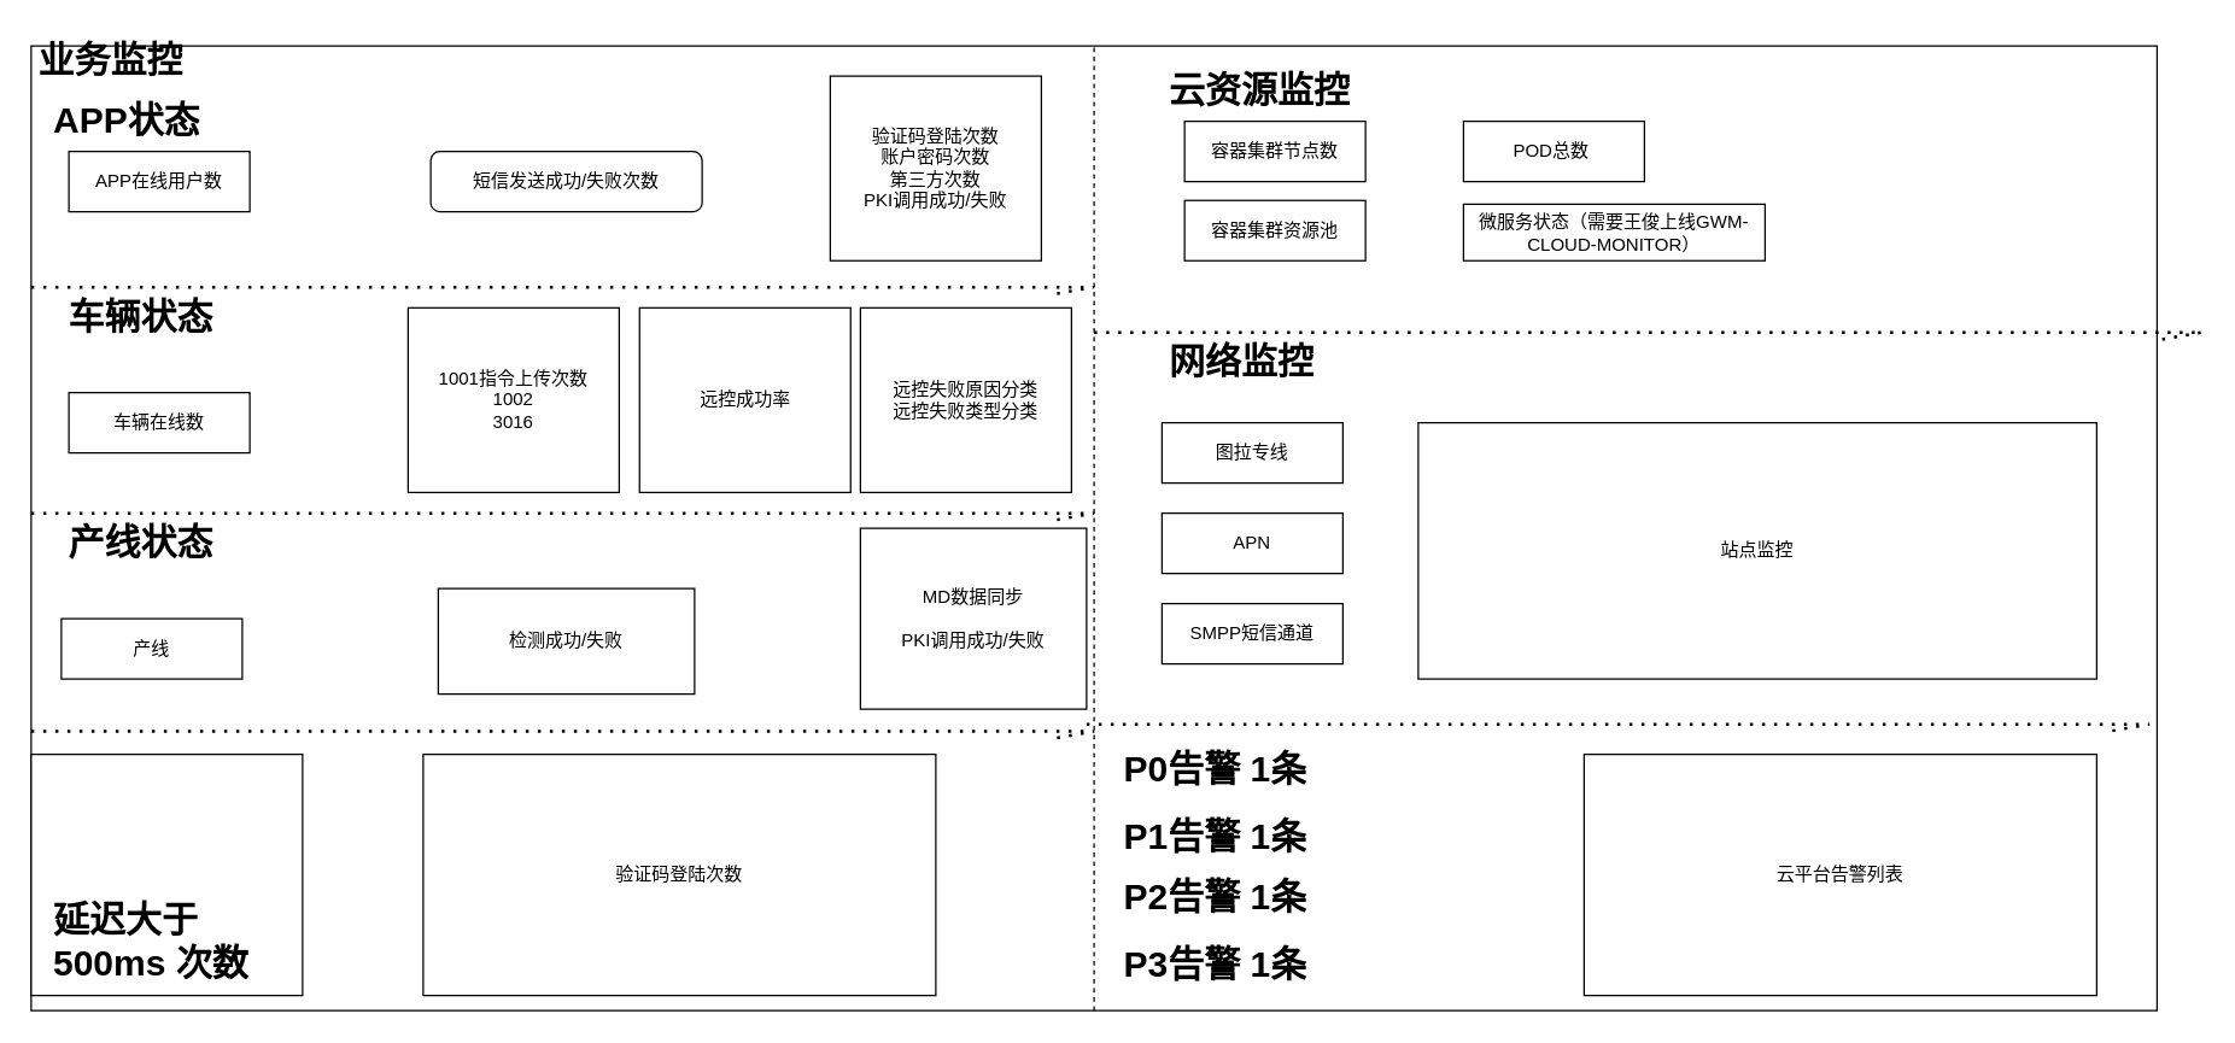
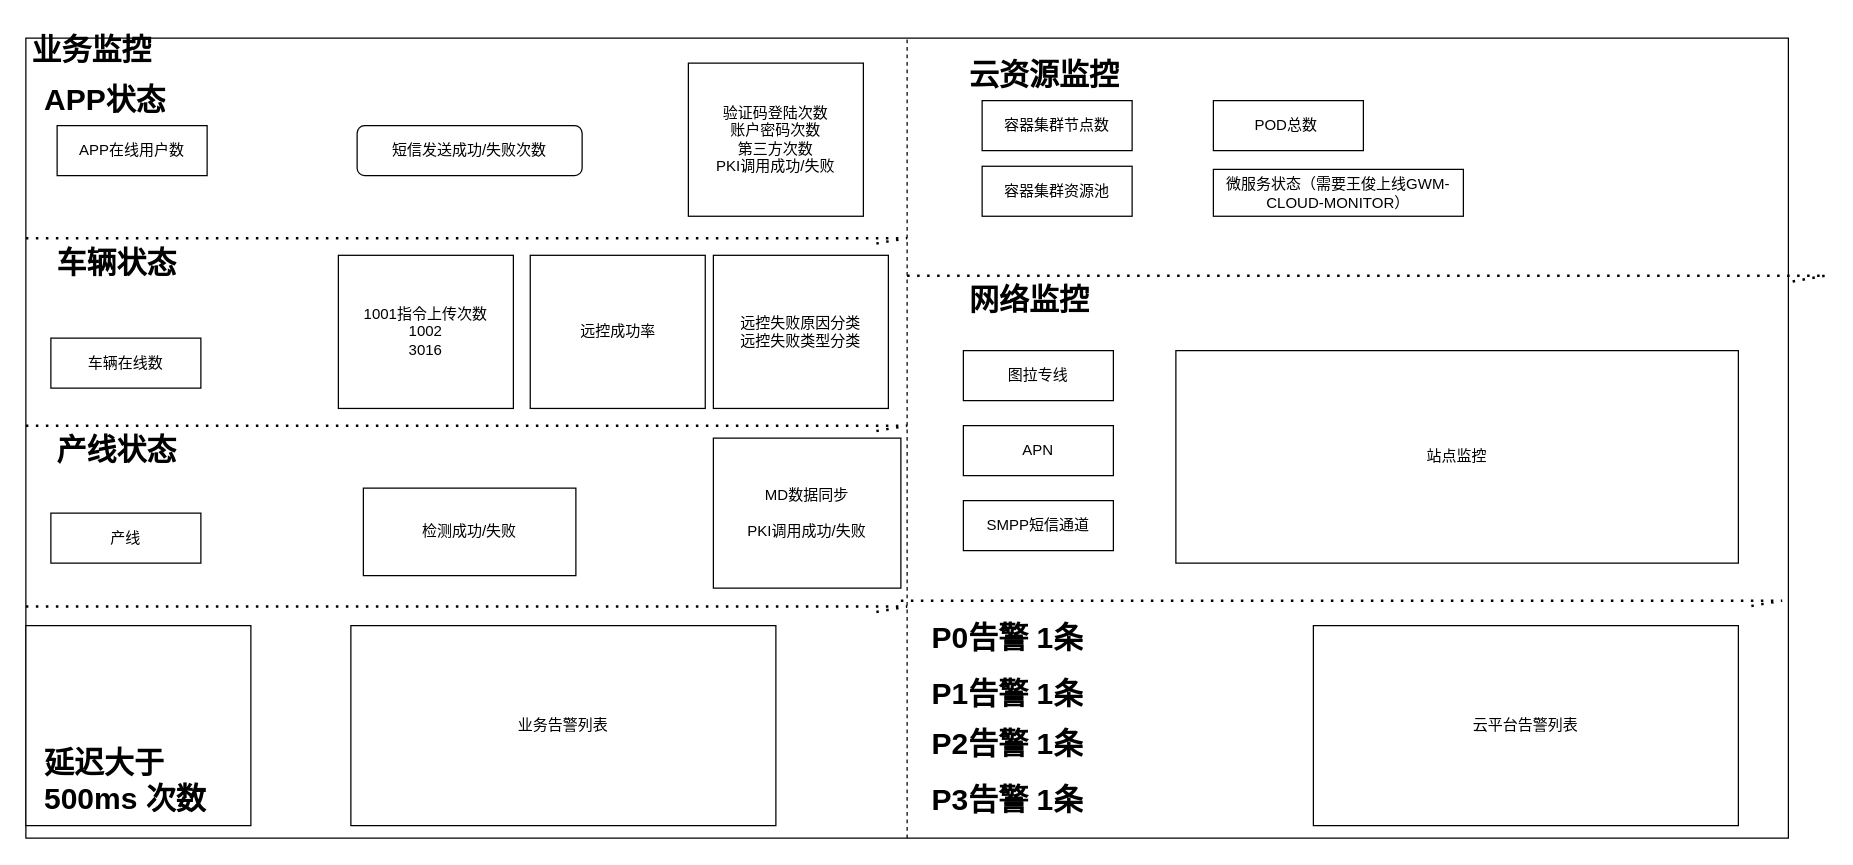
- <mxCell id="9" value="车辆在线数" style="rounded=0;whiteSpace=wrap;html=1;" parent="1" vertex="1"><mxGeometry x="45" y="260" width="120" height="40" as="geometry" /></mxCell>
+ <mxCell id="9" value="车辆在线数" style="rounded=0;whiteSpace=wrap;html=1;" parent="1" vertex="1"><mxGeometry x="40" y="270" width="120" height="40" as="geometry" /></mxCell>
- <mxCell id="22" value="验证码登陆次数" style="rounded=0;whiteSpace=wrap;html=1;" parent="1" vertex="1"><mxGeometry x="280" y="500" width="340" height="160" as="geometry" /></mxCell>
+ <mxCell id="22" value="业务告警列表" style="rounded=0;whiteSpace=wrap;html=1;" parent="1" vertex="1"><mxGeometry x="280" y="500" width="340" height="160" as="geometry" /></mxCell>
